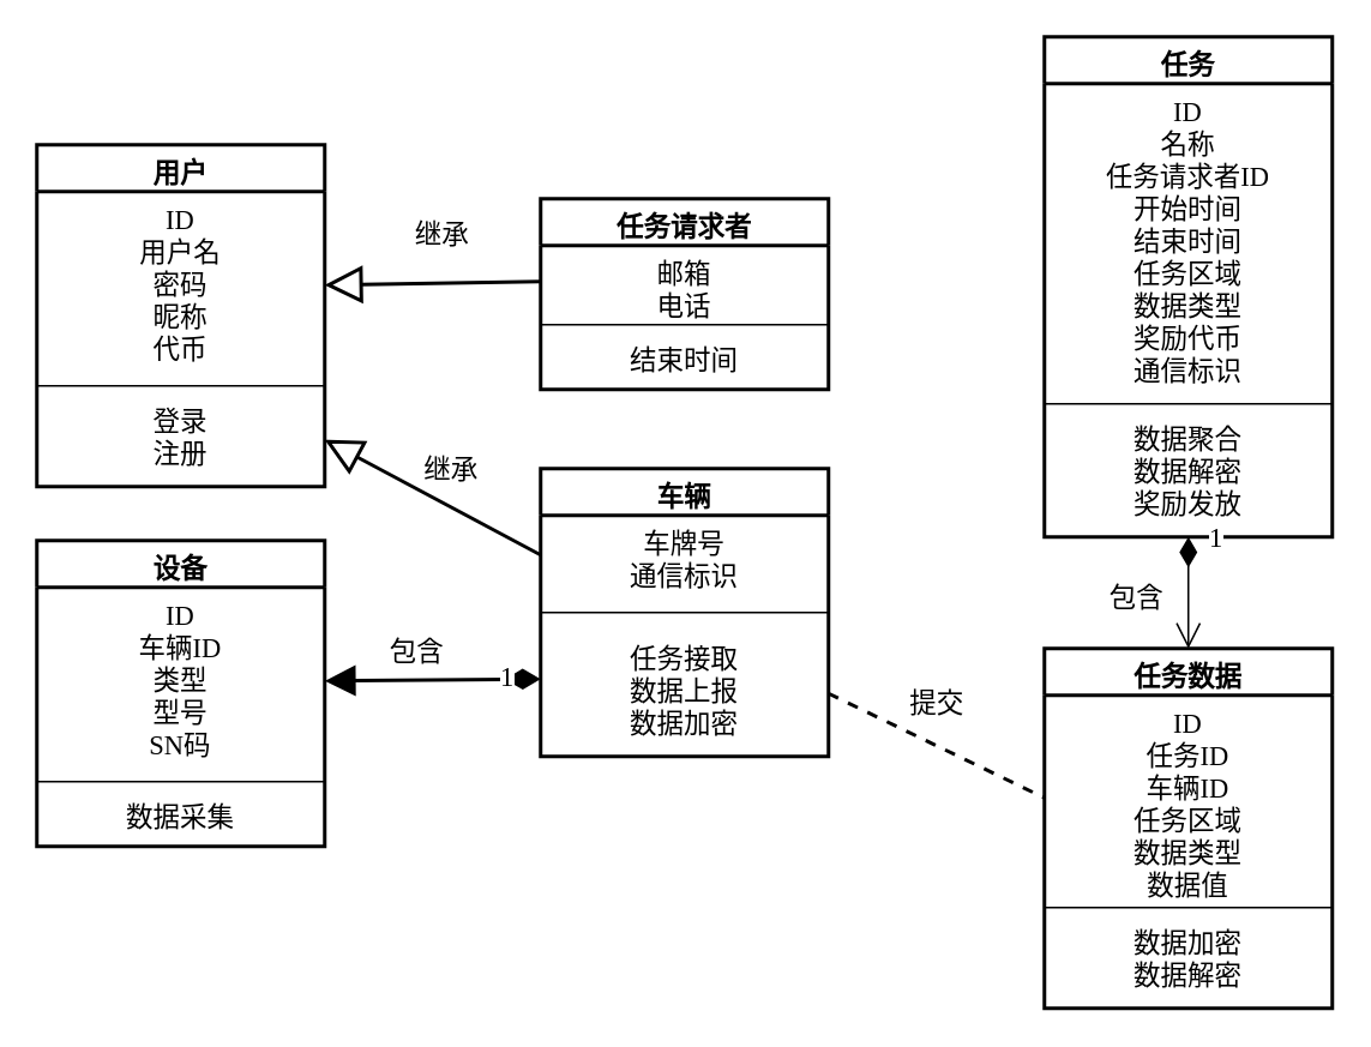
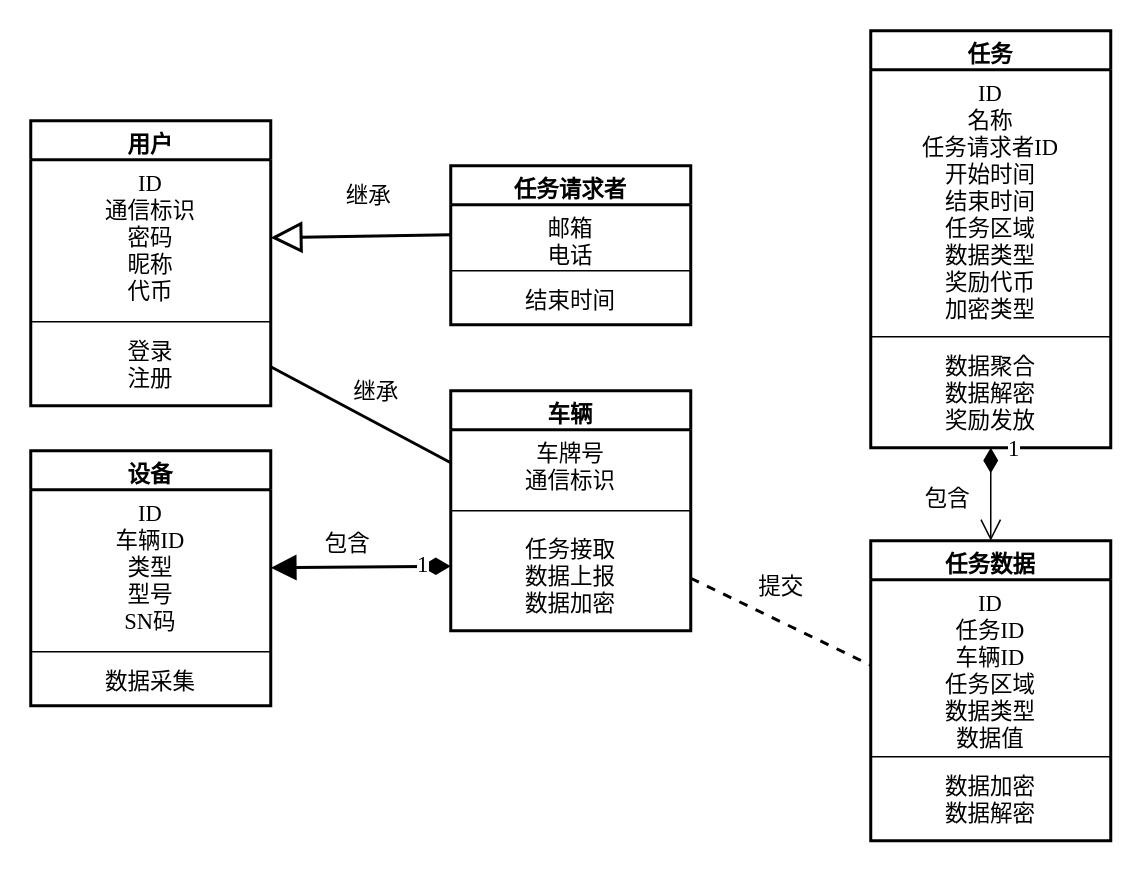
- <mxCell id="19" value="ID&lt;div&gt;名称&lt;/div&gt;&lt;div&gt;任务请求者ID&lt;/div&gt;&lt;div&gt;开始时间&lt;/div&gt;&lt;div&gt;结束时间&lt;/div&gt;&lt;div&gt;任务区域&lt;/div&gt;&lt;div&gt;数据类型&lt;/div&gt;&lt;div&gt;奖励代币&lt;/div&gt;&lt;div&gt;通信标识&lt;/div&gt;" style="text;strokeColor=none;fillColor=none;align=center;verticalAlign=top;spacingLeft=4;spacingRight=4;overflow=hidden;rotatable=0;points=[[0,0.5],[1,0.5]];portConstraint=eastwest;whiteSpace=wrap;html=1;fontFamily=宋体;fontSize=15;spacing=2;" parent="18" vertex="1"><mxGeometry y="26" width="160" height="174" as="geometry" /></mxCell>
+ <mxCell id="19" value="ID&lt;div&gt;名称&lt;/div&gt;&lt;div&gt;任务请求者ID&lt;/div&gt;&lt;div&gt;开始时间&lt;/div&gt;&lt;div&gt;结束时间&lt;/div&gt;&lt;div&gt;任务区域&lt;/div&gt;&lt;div&gt;数据类型&lt;/div&gt;&lt;div&gt;奖励代币&lt;/div&gt;&lt;div&gt;加密类型&lt;/div&gt;" style="text;strokeColor=none;fillColor=none;align=center;verticalAlign=top;spacingLeft=4;spacingRight=4;overflow=hidden;rotatable=0;points=[[0,0.5],[1,0.5]];portConstraint=eastwest;whiteSpace=wrap;html=1;fontFamily=宋体;fontSize=15;spacing=2;" parent="18" vertex="1"><mxGeometry y="26" width="160" height="174" as="geometry" /></mxCell>
- <mxCell id="11" value="ID&lt;div&gt;用户名&lt;br&gt;密码&lt;/div&gt;&lt;div&gt;昵称&lt;/div&gt;&lt;div&gt;代币&lt;/div&gt;" style="text;strokeColor=none;fillColor=none;align=center;verticalAlign=top;spacingLeft=4;spacingRight=4;overflow=hidden;rotatable=0;points=[[0,0.5],[1,0.5]];portConstraint=eastwest;whiteSpace=wrap;html=1;fontFamily=宋体;fontSize=15;spacing=2;" parent="10" vertex="1"><mxGeometry y="26" width="160" height="104" as="geometry" /></mxCell>
+ <mxCell id="11" value="ID&lt;div&gt;通信标识&lt;br&gt;密码&lt;/div&gt;&lt;div&gt;昵称&lt;/div&gt;&lt;div&gt;代币&lt;/div&gt;" style="text;strokeColor=none;fillColor=none;align=center;verticalAlign=top;spacingLeft=4;spacingRight=4;overflow=hidden;rotatable=0;points=[[0,0.5],[1,0.5]];portConstraint=eastwest;whiteSpace=wrap;html=1;fontFamily=宋体;fontSize=15;spacing=2;" parent="10" vertex="1"><mxGeometry y="26" width="160" height="104" as="geometry" /></mxCell>
- <mxCell id="23" value="继承" style="endArrow=block;endSize=16;endFill=0;html=1;rounded=0;exitX=0;exitY=0.5;exitDx=0;exitDy=0;entryX=1;entryY=0.5;entryDx=0;entryDy=0;fontSize=15;fontFamily=宋体;spacing=2;strokeWidth=2;" parent="1" source="7" target="13" edge="1"><mxGeometry x="-0.019" y="-19" width="160" relative="1" as="geometry"><mxPoint x="290" y="270" as="sourcePoint" /><mxPoint x="230" y="204" as="targetPoint" /><mxPoint as="offset" /></mxGeometry></mxCell>
+ <mxCell id="23" value="继承" style="endArrow=none;endSize=16;endFill=0;html=1;rounded=0;exitX=0;exitY=0.5;exitDx=0;exitDy=0;entryX=1;entryY=0.5;entryDx=0;entryDy=0;fontSize=15;fontFamily=宋体;spacing=2;strokeWidth=2;" parent="1" source="7" target="13" edge="1"><mxGeometry x="-0.019" y="-19" width="160" relative="1" as="geometry"><mxPoint x="290" y="270" as="sourcePoint" /><mxPoint x="230" y="204" as="targetPoint" /><mxPoint as="offset" /></mxGeometry></mxCell>
